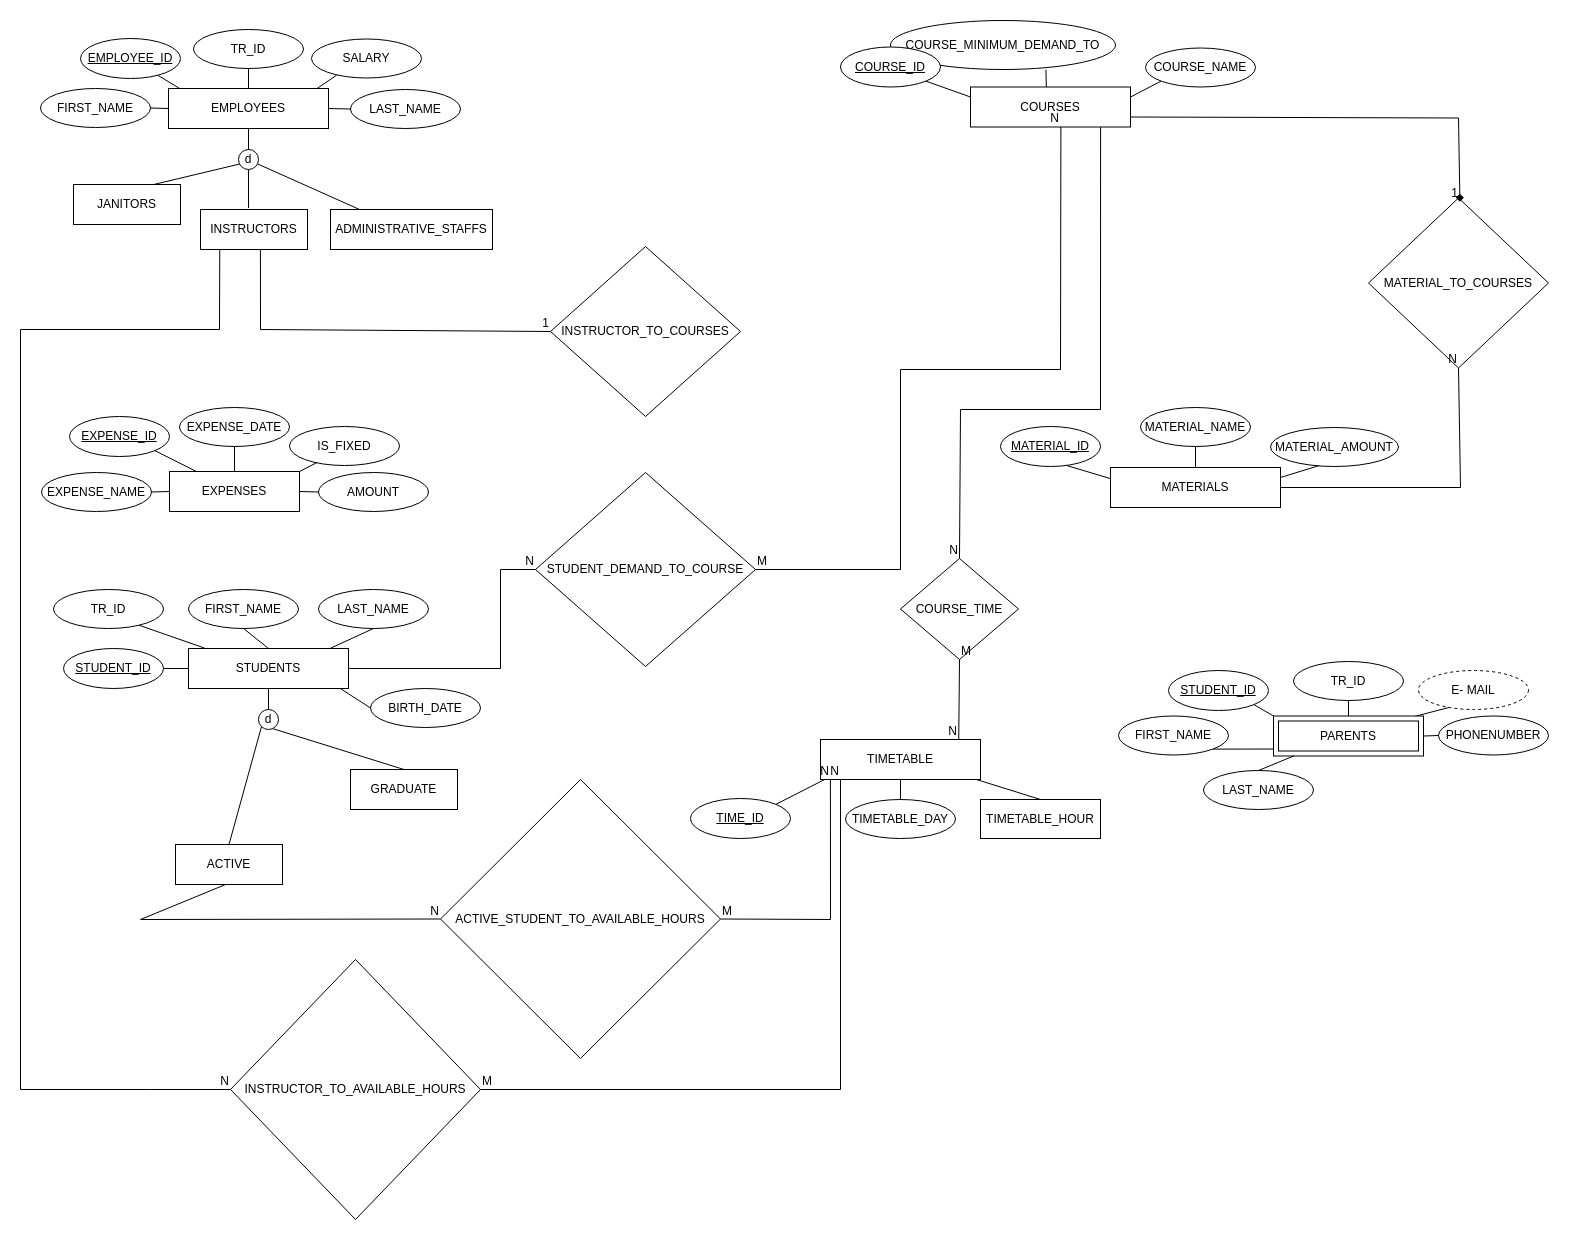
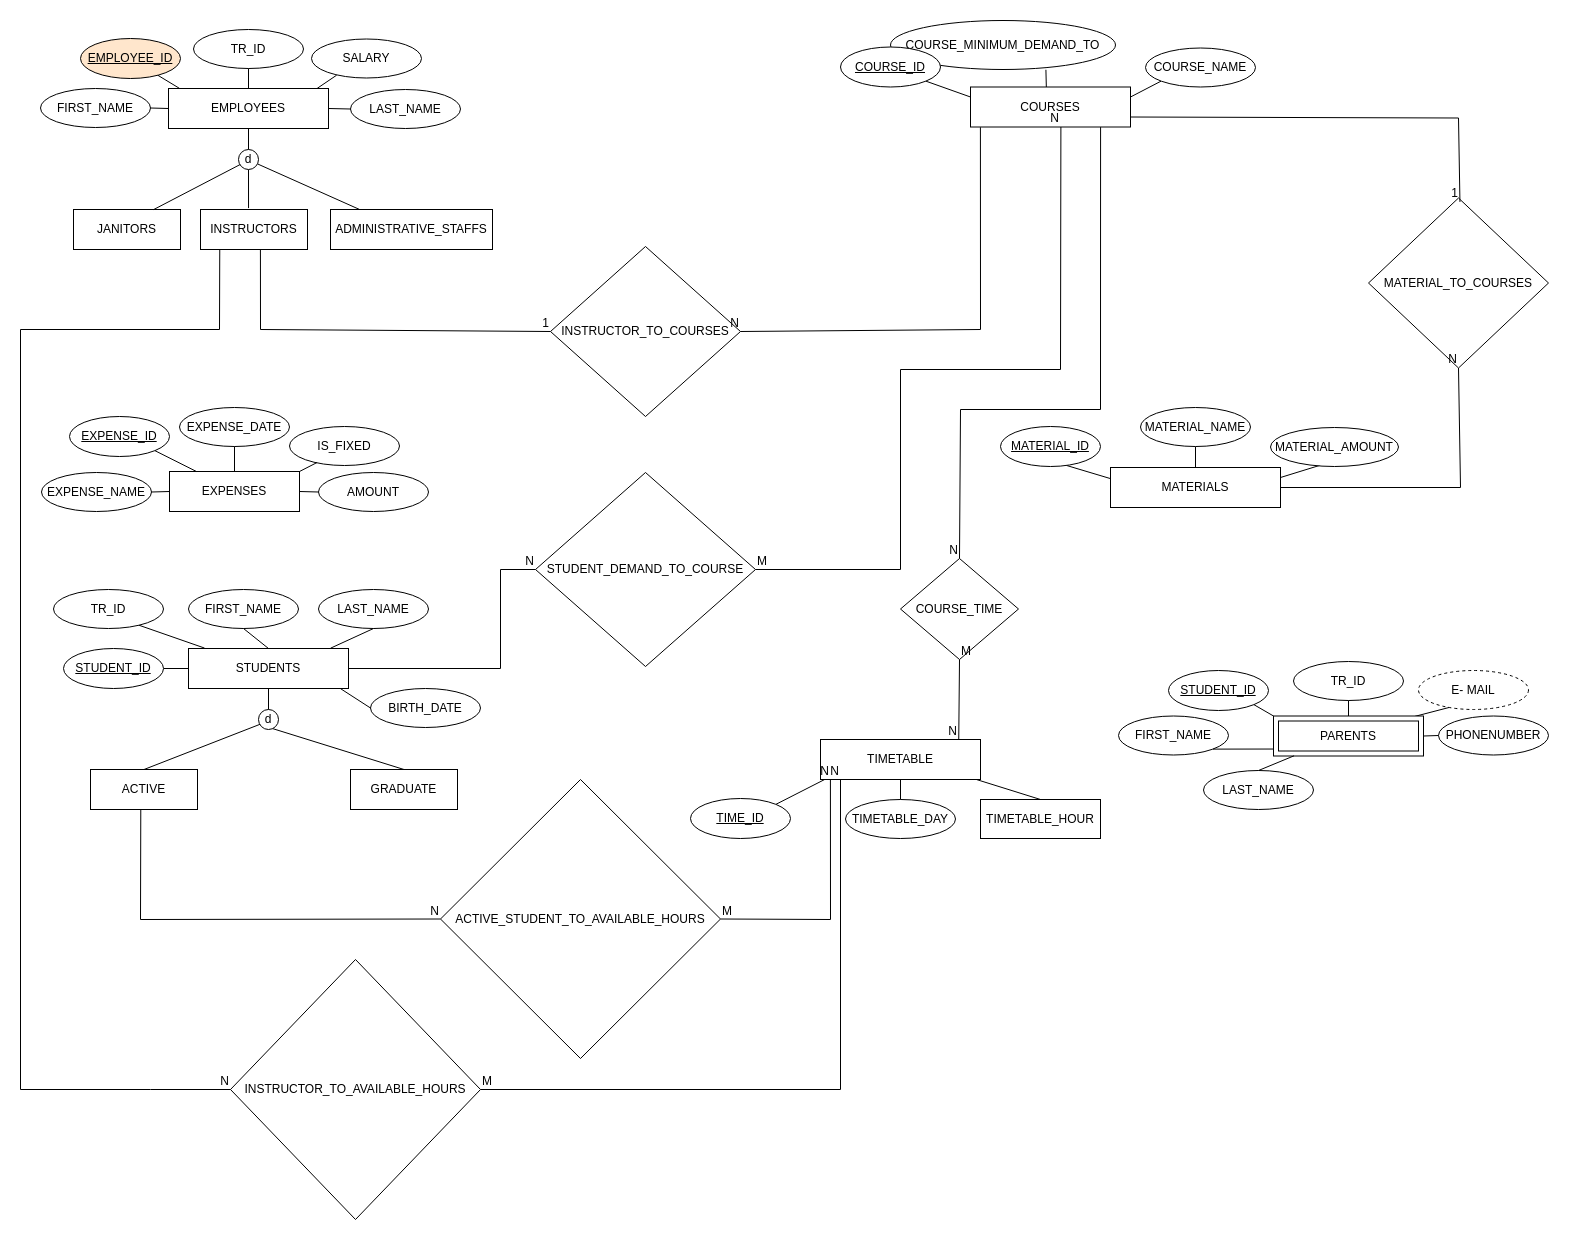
- <mxCell id="69" value="EMPLOYEE_ID" style="ellipse;whiteSpace=wrap;html=1;align=center;fontStyle=4;" parent="1" vertex="1"><mxGeometry x="80" y="38" width="100" height="40" as="geometry" /></mxCell>
+ <mxCell id="69" value="EMPLOYEE_ID" style="ellipse;whiteSpace=wrap;html=1;align=center;fontStyle=4;fillColor=#ffe6cc;" parent="1" vertex="1"><mxGeometry x="80" y="38" width="100" height="40" as="geometry" /></mxCell>
- <mxCell id="78" value="" style="endArrow=diamond;html=1;rounded=0;exitX=1;exitY=0.75;exitDx=0;exitDy=0;entryX=0.508;entryY=0.023;entryDx=0;entryDy=0;entryPerimeter=0;" parent="1" source="42" target="77" edge="1"><mxGeometry relative="1" as="geometry"><mxPoint x="1158" y="247.5" as="sourcePoint" /><mxPoint x="1318" y="247.5" as="targetPoint" /><Array as="points"><mxPoint x="1458" y="117.5" /></Array></mxGeometry></mxCell>
+ <mxCell id="78" value="" style="endArrow=none;html=1;rounded=0;exitX=1;exitY=0.75;exitDx=0;exitDy=0;entryX=0.508;entryY=0.023;entryDx=0;entryDy=0;entryPerimeter=0;" parent="1" source="42" target="77" edge="1"><mxGeometry relative="1" as="geometry"><mxPoint x="1158" y="247.5" as="sourcePoint" /><mxPoint x="1318" y="247.5" as="targetPoint" /><Array as="points"><mxPoint x="1458" y="117.5" /></Array></mxGeometry></mxCell>
- <mxCell id="9" value="JANITORS" style="rounded=0;whiteSpace=wrap;html=1;" parent="1" vertex="1"><mxGeometry x="73" y="184" width="107" height="40" as="geometry" /></mxCell>
+ <mxCell id="9" value="JANITORS" style="rounded=0;whiteSpace=wrap;html=1;" parent="1" vertex="1"><mxGeometry x="73" y="209" width="107" height="40" as="geometry" /></mxCell>
+ <mxCell id="82" value="" style="endArrow=none;html=1;rounded=0;exitX=0.062;exitY=1.006;exitDx=0;exitDy=0;exitPerimeter=0;entryX=1;entryY=0.5;entryDx=0;entryDy=0;" parent="1" source="42" target="73" edge="1"><mxGeometry relative="1" as="geometry"><mxPoint x="1290" y="497" as="sourcePoint" /><mxPoint x="740" y="289" as="targetPoint" /><Array as="points"><mxPoint x="980" y="329" /></Array></mxGeometry></mxCell>
+ <mxCell id="83" value="N" style="resizable=0;html=1;whiteSpace=wrap;align=right;verticalAlign=bottom;" parent="82" connectable="0" vertex="1"><mxGeometry x="1" relative="1" as="geometry" /></mxCell>
- <mxCell id="22" value="ACTIVE" style="rounded=0;whiteSpace=wrap;html=1;" parent="1" vertex="1"><mxGeometry x="175" y="844" width="107" height="40" as="geometry" /></mxCell>
+ <mxCell id="22" value="ACTIVE" style="rounded=0;whiteSpace=wrap;html=1;" parent="1" vertex="1"><mxGeometry x="90" y="769" width="107" height="40" as="geometry" /></mxCell>
